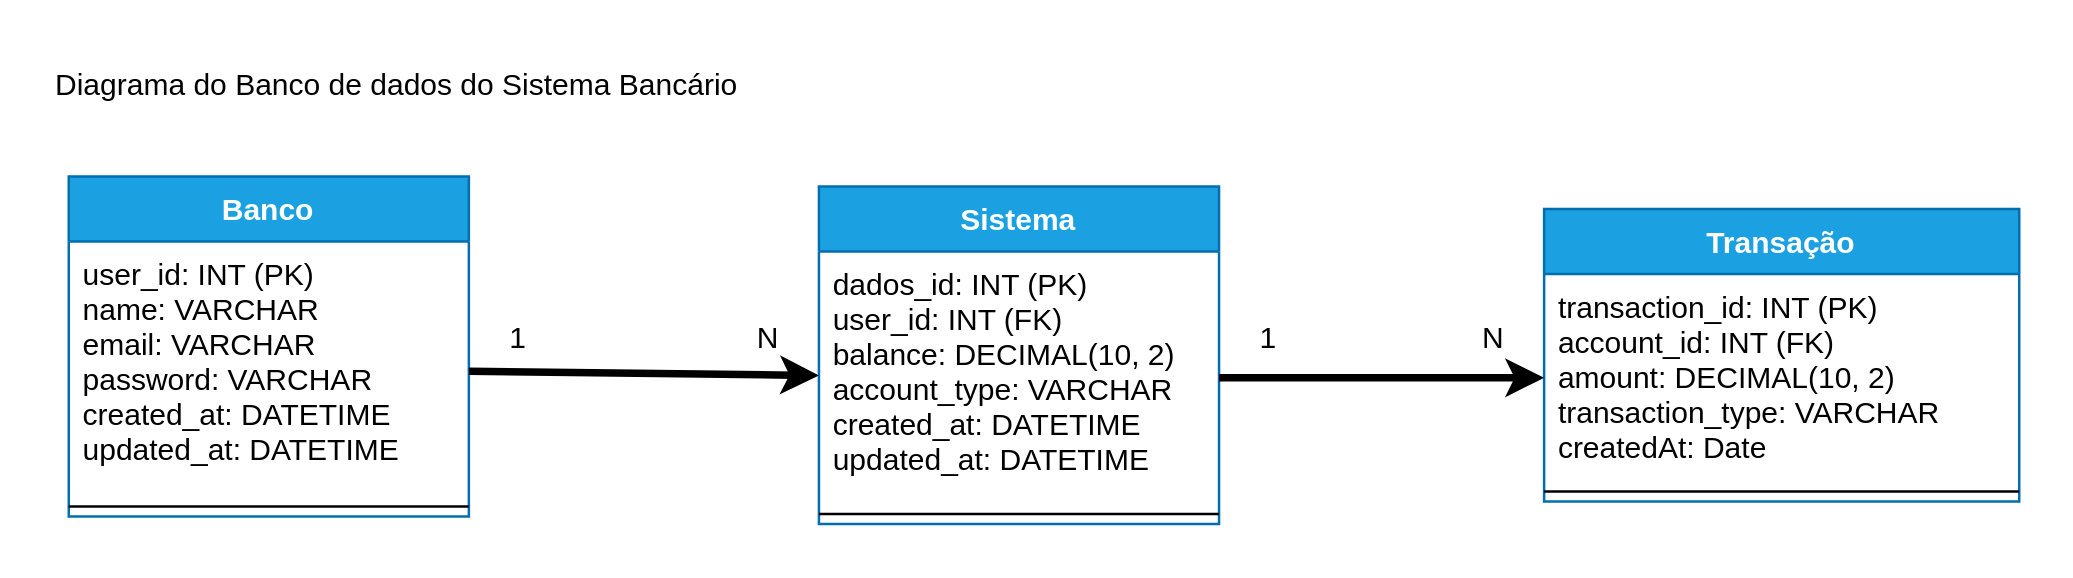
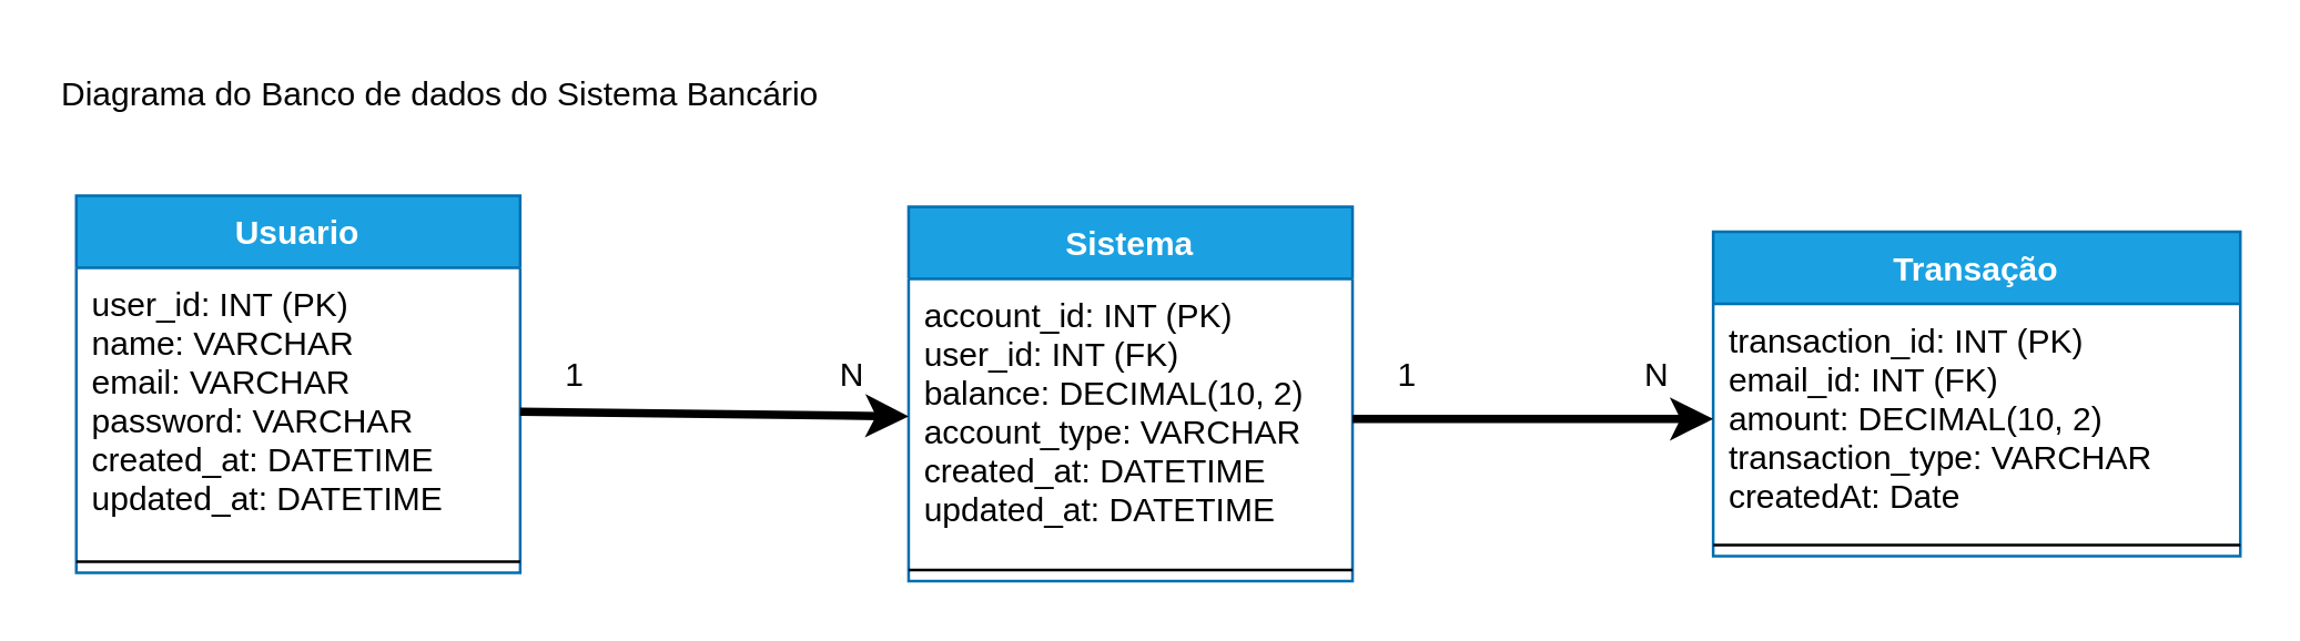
- <mxCell id="2" value="Banco" style="swimlane;fontStyle=1;align=center;verticalAlign=top;childLayout=stackLayout;horizontal=1;startSize=26;horizontalStack=0;resizeParent=1;resizeParentMax=0;resizeLast=0;collapsible=1;marginBottom=0;fontColor=#ffffff;fillColor=#1ba1e2;strokeColor=#006EAF;" parent="1" vertex="1"><mxGeometry x="27" y="70" width="160" height="136" as="geometry"><mxRectangle x="120" y="90" width="60" height="26" as="alternateBounds" /></mxGeometry></mxCell>
+ <mxCell id="2" value="Usuario" style="swimlane;fontStyle=1;align=center;verticalAlign=top;childLayout=stackLayout;horizontal=1;startSize=26;horizontalStack=0;resizeParent=1;resizeParentMax=0;resizeLast=0;collapsible=1;marginBottom=0;fontColor=#ffffff;fillColor=#1ba1e2;strokeColor=#006EAF;" parent="1" vertex="1"><mxGeometry x="27" y="70" width="160" height="136" as="geometry"><mxRectangle x="120" y="90" width="60" height="26" as="alternateBounds" /></mxGeometry></mxCell>
- <mxCell id="6" value="dados_id: INT (PK)&#10;user_id: INT (FK)&#10;balance: DECIMAL(10, 2)&#10;account_type: VARCHAR &#10;created_at: DATETIME&#10;updated_at: DATETIME" style="text;strokeColor=none;fillColor=none;align=left;verticalAlign=top;spacingLeft=4;spacingRight=4;overflow=hidden;rotatable=0;points=[[0,0.5],[1,0.5]];portConstraint=eastwest;fontColor=#000000;" parent="5" vertex="1"><mxGeometry y="26" width="160" height="101" as="geometry" /></mxCell>
+ <mxCell id="6" value="account_id: INT (PK)&#10;user_id: INT (FK)&#10;balance: DECIMAL(10, 2)&#10;account_type: VARCHAR &#10;created_at: DATETIME&#10;updated_at: DATETIME" style="text;strokeColor=none;fillColor=none;align=left;verticalAlign=top;spacingLeft=4;spacingRight=4;overflow=hidden;rotatable=0;points=[[0,0.5],[1,0.5]];portConstraint=eastwest;fontColor=#000000;" parent="5" vertex="1"><mxGeometry y="26" width="160" height="101" as="geometry" /></mxCell>
- <mxCell id="9" value="transaction_id: INT (PK)&#10;account_id: INT (FK)&#10;amount: DECIMAL(10, 2)&#10;transaction_type: VARCHAR&#10;createdAt: Date&#10;" style="text;strokeColor=none;fillColor=none;align=left;verticalAlign=top;spacingLeft=4;spacingRight=4;overflow=hidden;rotatable=0;points=[[0,0.5],[1,0.5]];portConstraint=eastwest;fontColor=#000000;" parent="8" vertex="1"><mxGeometry y="26" width="190" height="83" as="geometry" /></mxCell>
+ <mxCell id="9" value="transaction_id: INT (PK)&#10;email_id: INT (FK)&#10;amount: DECIMAL(10, 2)&#10;transaction_type: VARCHAR&#10;createdAt: Date&#10;" style="text;strokeColor=none;fillColor=none;align=left;verticalAlign=top;spacingLeft=4;spacingRight=4;overflow=hidden;rotatable=0;points=[[0,0.5],[1,0.5]];portConstraint=eastwest;fontColor=#000000;" parent="8" vertex="1"><mxGeometry y="26" width="190" height="83" as="geometry" /></mxCell>
